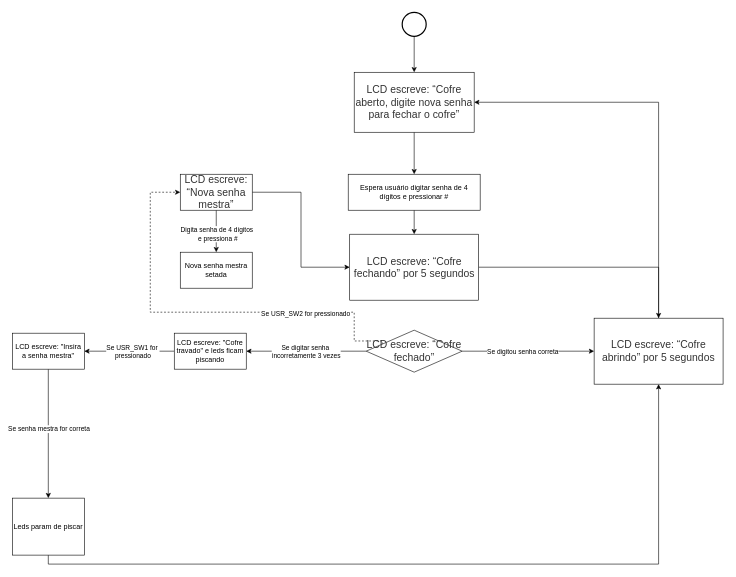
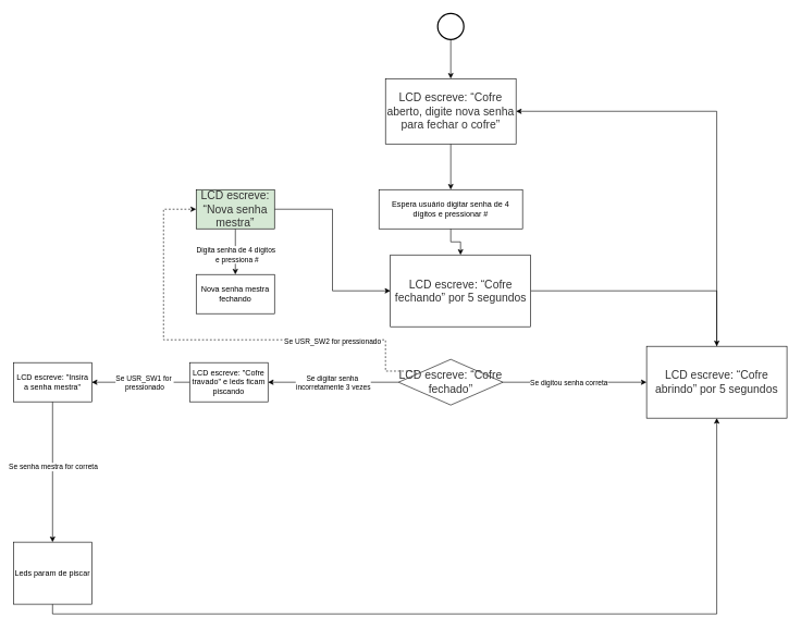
- <mxCell id="20" value="&lt;span id=&quot;docs-internal-guid-6211d3e0-7fff-865d-630a-0e5072d78f76&quot; style=&quot;font-size:13pt;font-family:Calibri,sans-serif;color:#333333;background-color:transparent;font-weight:400;font-style:normal;font-variant:normal;text-decoration:none;vertical-align:baseline;white-space:pre;white-space:pre-wrap;&quot;&gt;LCD escreve: “Nova senha mestra”&lt;/span&gt;" style="whiteSpace=wrap;html=1;" parent="1" vertex="1"><mxGeometry x="300" y="290" width="120" height="60" as="geometry" /></mxCell>
+ <mxCell id="20" value="&lt;span id=&quot;docs-internal-guid-6211d3e0-7fff-865d-630a-0e5072d78f76&quot; style=&quot;font-size:13pt;font-family:Calibri,sans-serif;color:#333333;background-color:transparent;font-weight:400;font-style:normal;font-variant:normal;text-decoration:none;vertical-align:baseline;white-space:pre;white-space:pre-wrap;&quot;&gt;LCD escreve: “Nova senha mestra”&lt;/span&gt;" style="whiteSpace=wrap;html=1;fillColor=#d5e8d4;" parent="1" vertex="1"><mxGeometry x="300" y="290" width="120" height="60" as="geometry" /></mxCell>
- <mxCell id="7" value="&lt;span id=&quot;docs-internal-guid-59f3592b-7fff-c9df-cbbb-19d2694f21c2&quot; style=&quot;font-size:13pt;font-family:Calibri,sans-serif;color:#333333;background-color:transparent;font-weight:400;font-style:normal;font-variant:normal;text-decoration:none;vertical-align:baseline;white-space:pre;white-space:pre-wrap;&quot;&gt;LCD escreve: &lt;/span&gt;&lt;span id=&quot;docs-internal-guid-6c4bf1d7-7fff-f938-3a2f-f0fb4740b3ce&quot; style=&quot;font-size:13pt;font-family:Calibri,sans-serif;color:#333333;background-color:transparent;font-weight:400;font-style:normal;font-variant:normal;text-decoration:none;vertical-align:baseline;white-space:pre;white-space:pre-wrap;&quot;&gt;“Cofre fechando” por 5 segundos&lt;/span&gt;" style="whiteSpace=wrap;html=1;" parent="1" vertex="1"><mxGeometry x="582.5" y="390" width="215" height="110" as="geometry" /></mxCell>
+ <mxCell id="7" value="&lt;span id=&quot;docs-internal-guid-59f3592b-7fff-c9df-cbbb-19d2694f21c2&quot; style=&quot;font-size:13pt;font-family:Calibri,sans-serif;color:#333333;background-color:transparent;font-weight:400;font-style:normal;font-variant:normal;text-decoration:none;vertical-align:baseline;white-space:pre;white-space:pre-wrap;&quot;&gt;LCD escreve: &lt;/span&gt;&lt;span id=&quot;docs-internal-guid-6c4bf1d7-7fff-f938-3a2f-f0fb4740b3ce&quot; style=&quot;font-size:13pt;font-family:Calibri,sans-serif;color:#333333;background-color:transparent;font-weight:400;font-style:normal;font-variant:normal;text-decoration:none;vertical-align:baseline;white-space:pre;white-space:pre-wrap;&quot;&gt;“Cofre fechando” por 5 segundos&lt;/span&gt;" style="whiteSpace=wrap;html=1;" parent="1" vertex="1"><mxGeometry x="597.5" y="390" width="215" height="110" as="geometry" /></mxCell>
- <mxCell id="21" value="Nova senha mestra setada" style="whiteSpace=wrap;html=1;" parent="1" vertex="1"><mxGeometry x="300" y="420" width="120" height="60" as="geometry" /></mxCell>
+ <mxCell id="21" value="Nova senha mestra fechando" style="whiteSpace=wrap;html=1;" parent="1" vertex="1"><mxGeometry x="300" y="420" width="120" height="60" as="geometry" /></mxCell>
